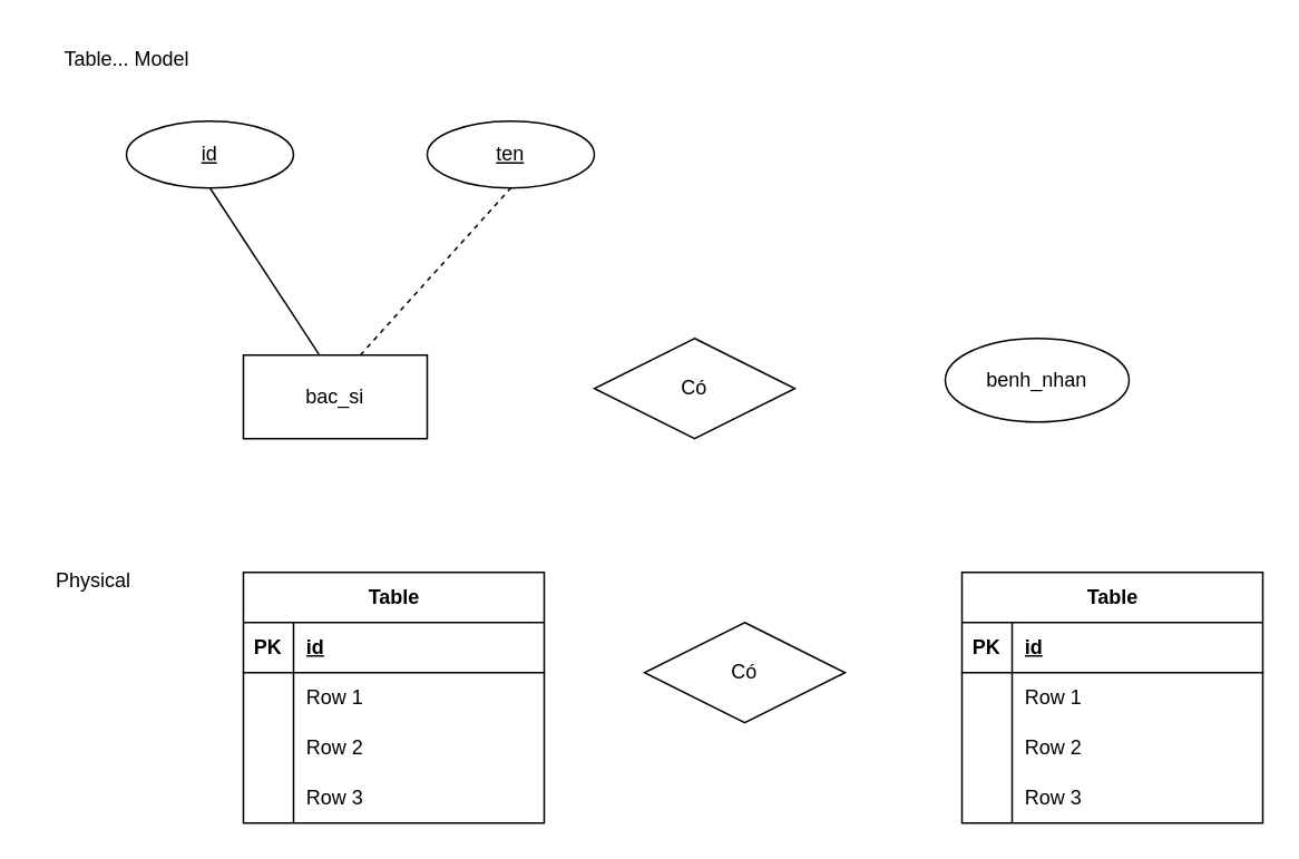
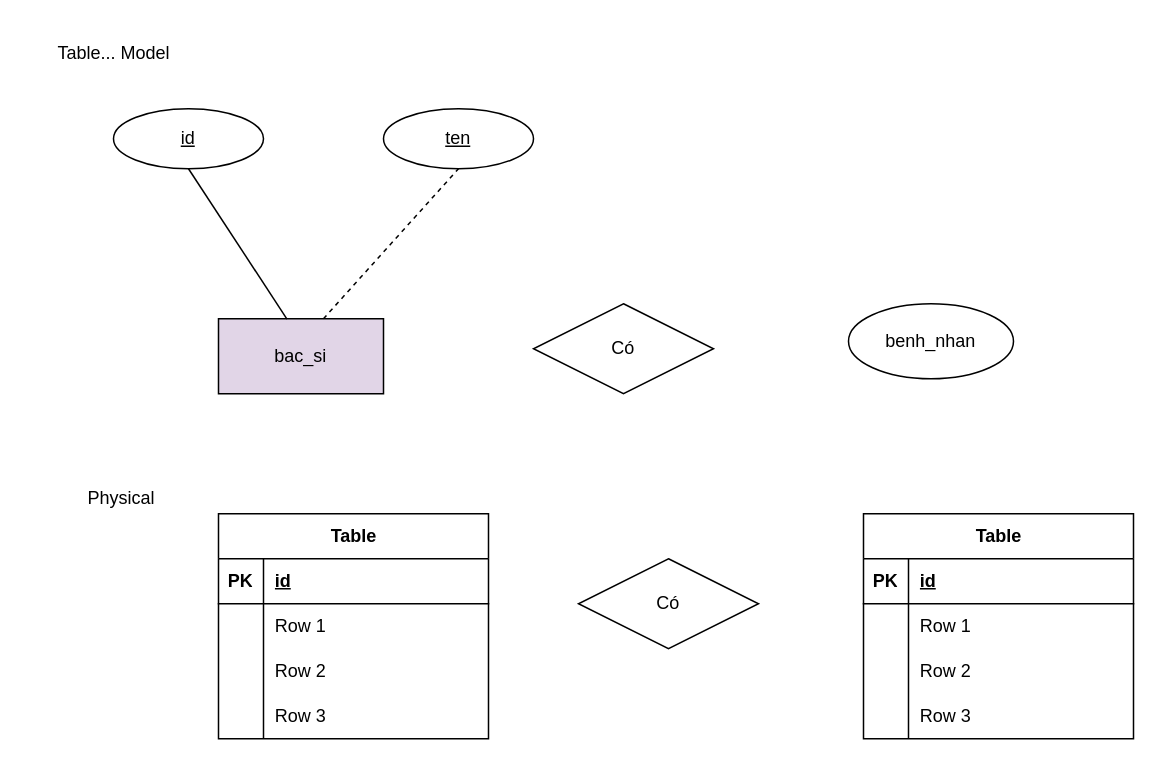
- <mxCell id="2" value="bac_si" style="whiteSpace=wrap;html=1;align=center;" vertex="1" parent="1"><mxGeometry x="145" y="212" width="110" height="50" as="geometry" /></mxCell>
+ <mxCell id="2" value="bac_si" style="whiteSpace=wrap;html=1;align=center;fillColor=#e1d5e7;" vertex="1" parent="1"><mxGeometry x="145" y="212" width="110" height="50" as="geometry" /></mxCell>
- <mxCell id="8" value="Physical" style="text;html=1;align=center;verticalAlign=middle;resizable=0;points=[];autosize=1;strokeColor=none;fillColor=none;" vertex="1" parent="1"><mxGeometry x="20" y="332" width="70" height="30" as="geometry" /></mxCell>
+ <mxCell id="8" value="Physical" style="text;html=1;align=center;verticalAlign=middle;resizable=0;points=[];autosize=1;strokeColor=none;fillColor=none;" vertex="1" parent="1"><mxGeometry x="45" y="317" width="70" height="30" as="geometry" /></mxCell>
